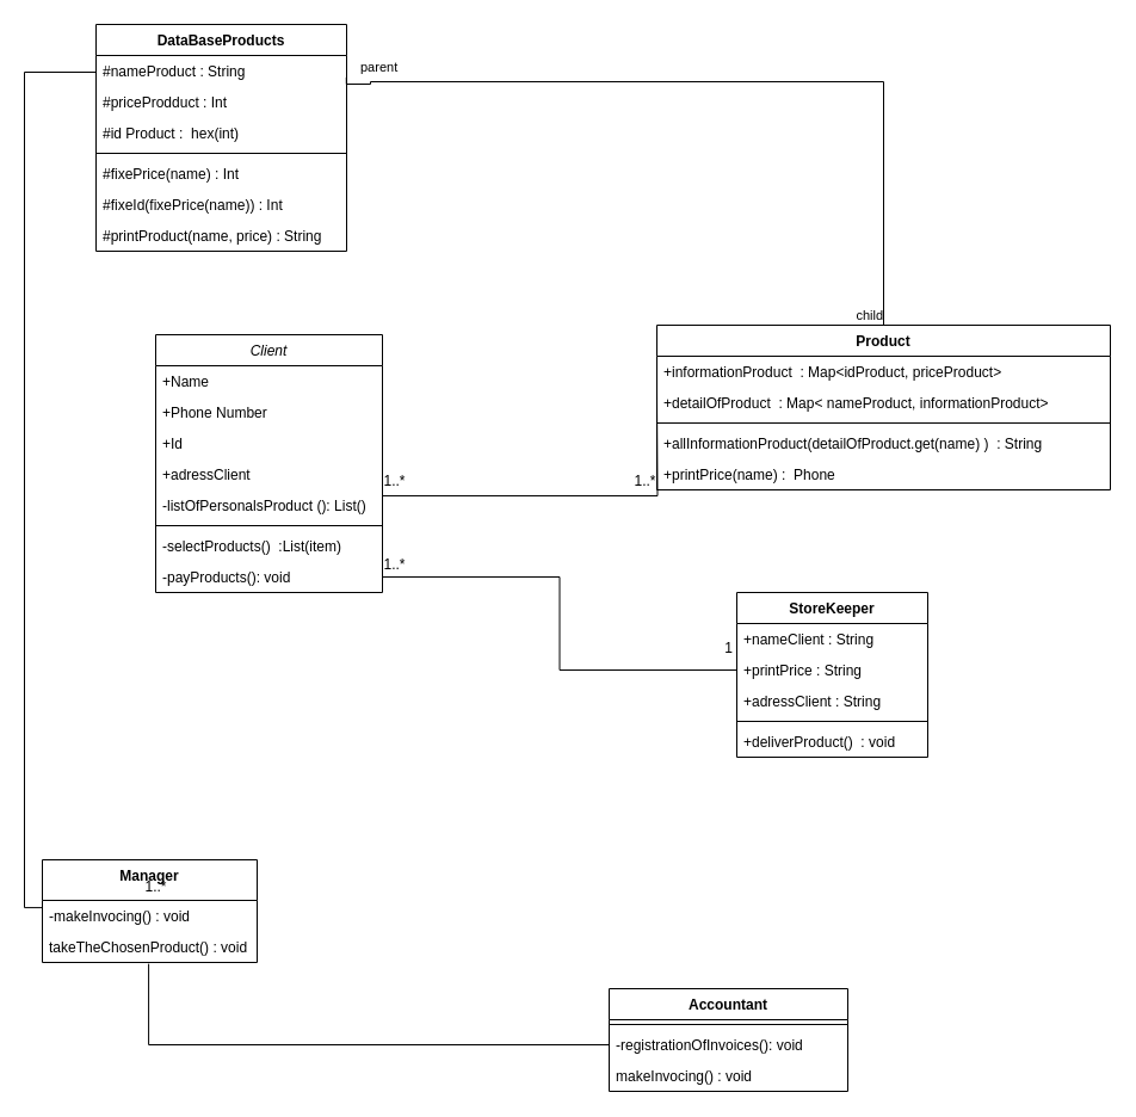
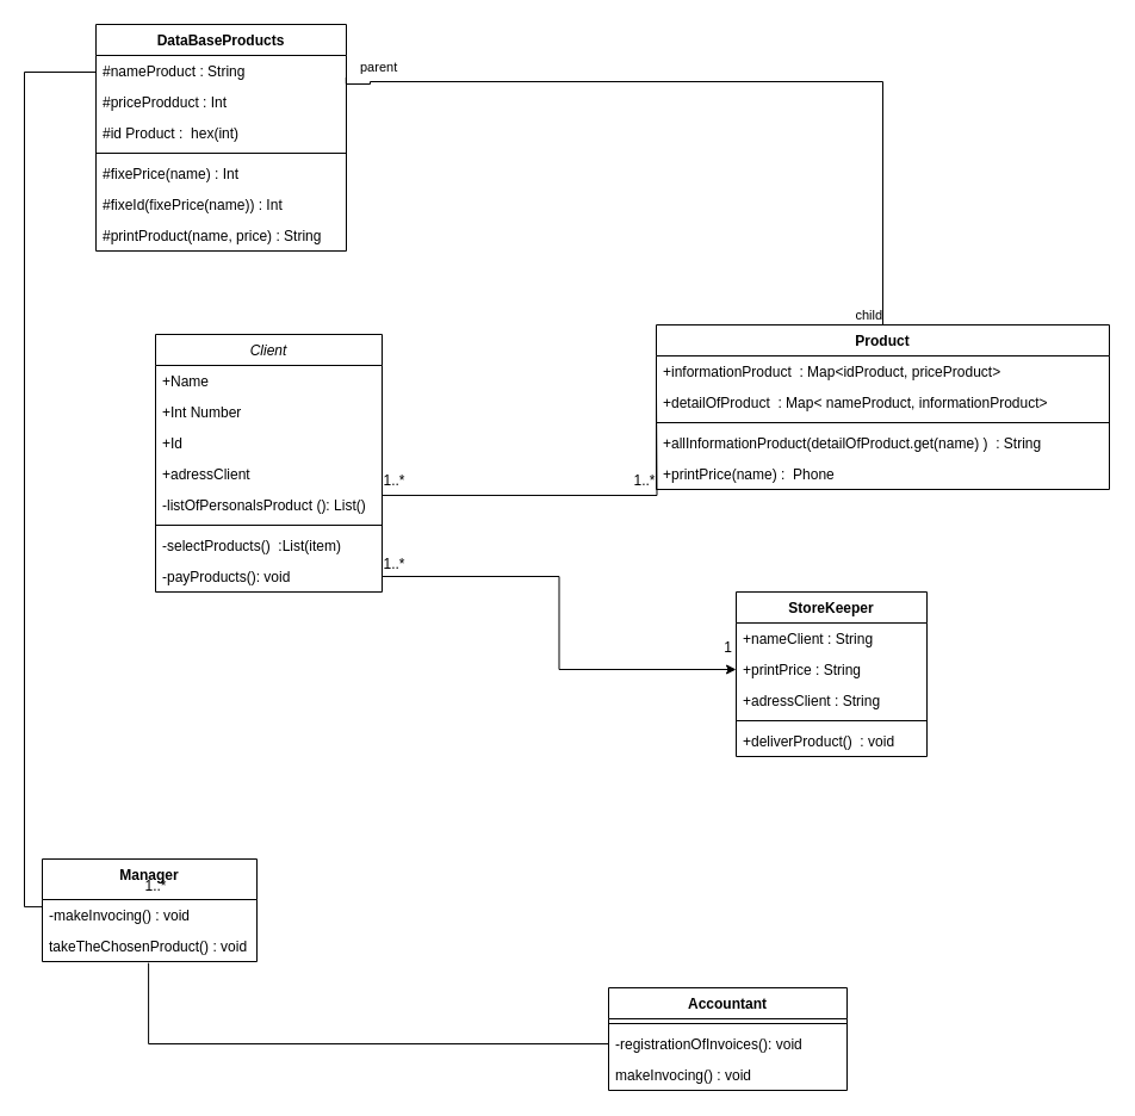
- <mxCell id="38" value="+Phone Number" style="text;align=left;verticalAlign=top;spacingLeft=4;spacingRight=4;overflow=hidden;rotatable=0;points=[[0,0.5],[1,0.5]];portConstraint=eastwest;rounded=0;shadow=0;html=0;" vertex="1" parent="36"><mxGeometry y="52" width="190" height="26" as="geometry" /></mxCell>
+ <mxCell id="38" value="+Int Number" style="text;align=left;verticalAlign=top;spacingLeft=4;spacingRight=4;overflow=hidden;rotatable=0;points=[[0,0.5],[1,0.5]];portConstraint=eastwest;rounded=0;shadow=0;html=0;" vertex="1" parent="36"><mxGeometry y="52" width="190" height="26" as="geometry" /></mxCell>
- <mxCell id="45" value="" style="endArrow=none;html=1;edgeStyle=orthogonalEdgeStyle;rounded=0;entryX=0;entryY=0.5;entryDx=0;entryDy=0;exitX=1;exitY=0.5;exitDx=0;exitDy=0;" edge="1" parent="1" source="44" target="32"><mxGeometry relative="1" as="geometry"><mxPoint x="410" y="560" as="sourcePoint" /><mxPoint x="570" y="560" as="targetPoint" /></mxGeometry></mxCell>
+ <mxCell id="45" value="" style="endArrow=classic;html=1;edgeStyle=orthogonalEdgeStyle;rounded=0;entryX=0;entryY=0.5;entryDx=0;entryDy=0;exitX=1;exitY=0.5;exitDx=0;exitDy=0;" edge="1" parent="1" source="44" target="32"><mxGeometry relative="1" as="geometry"><mxPoint x="410" y="560" as="sourcePoint" /><mxPoint x="570" y="560" as="targetPoint" /></mxGeometry></mxCell>
